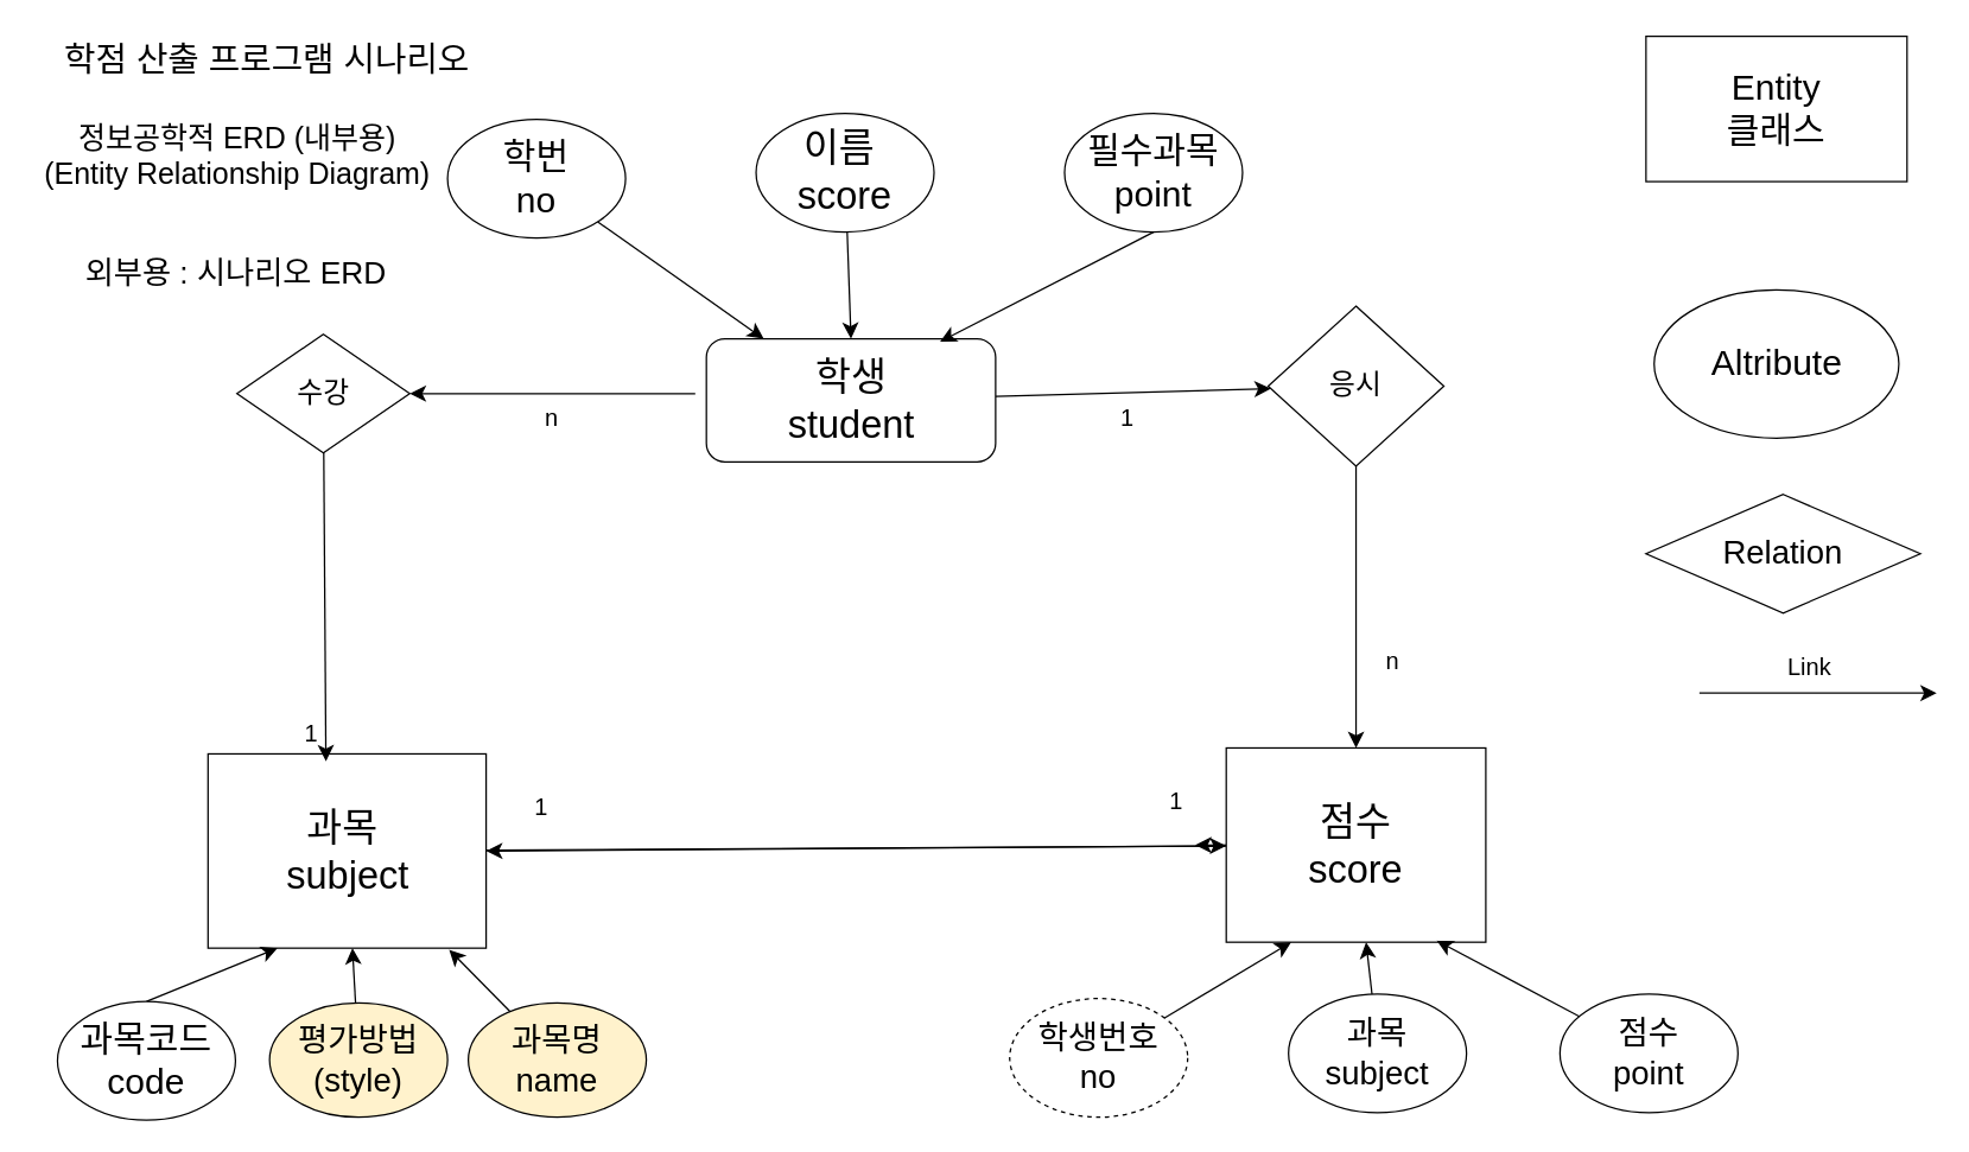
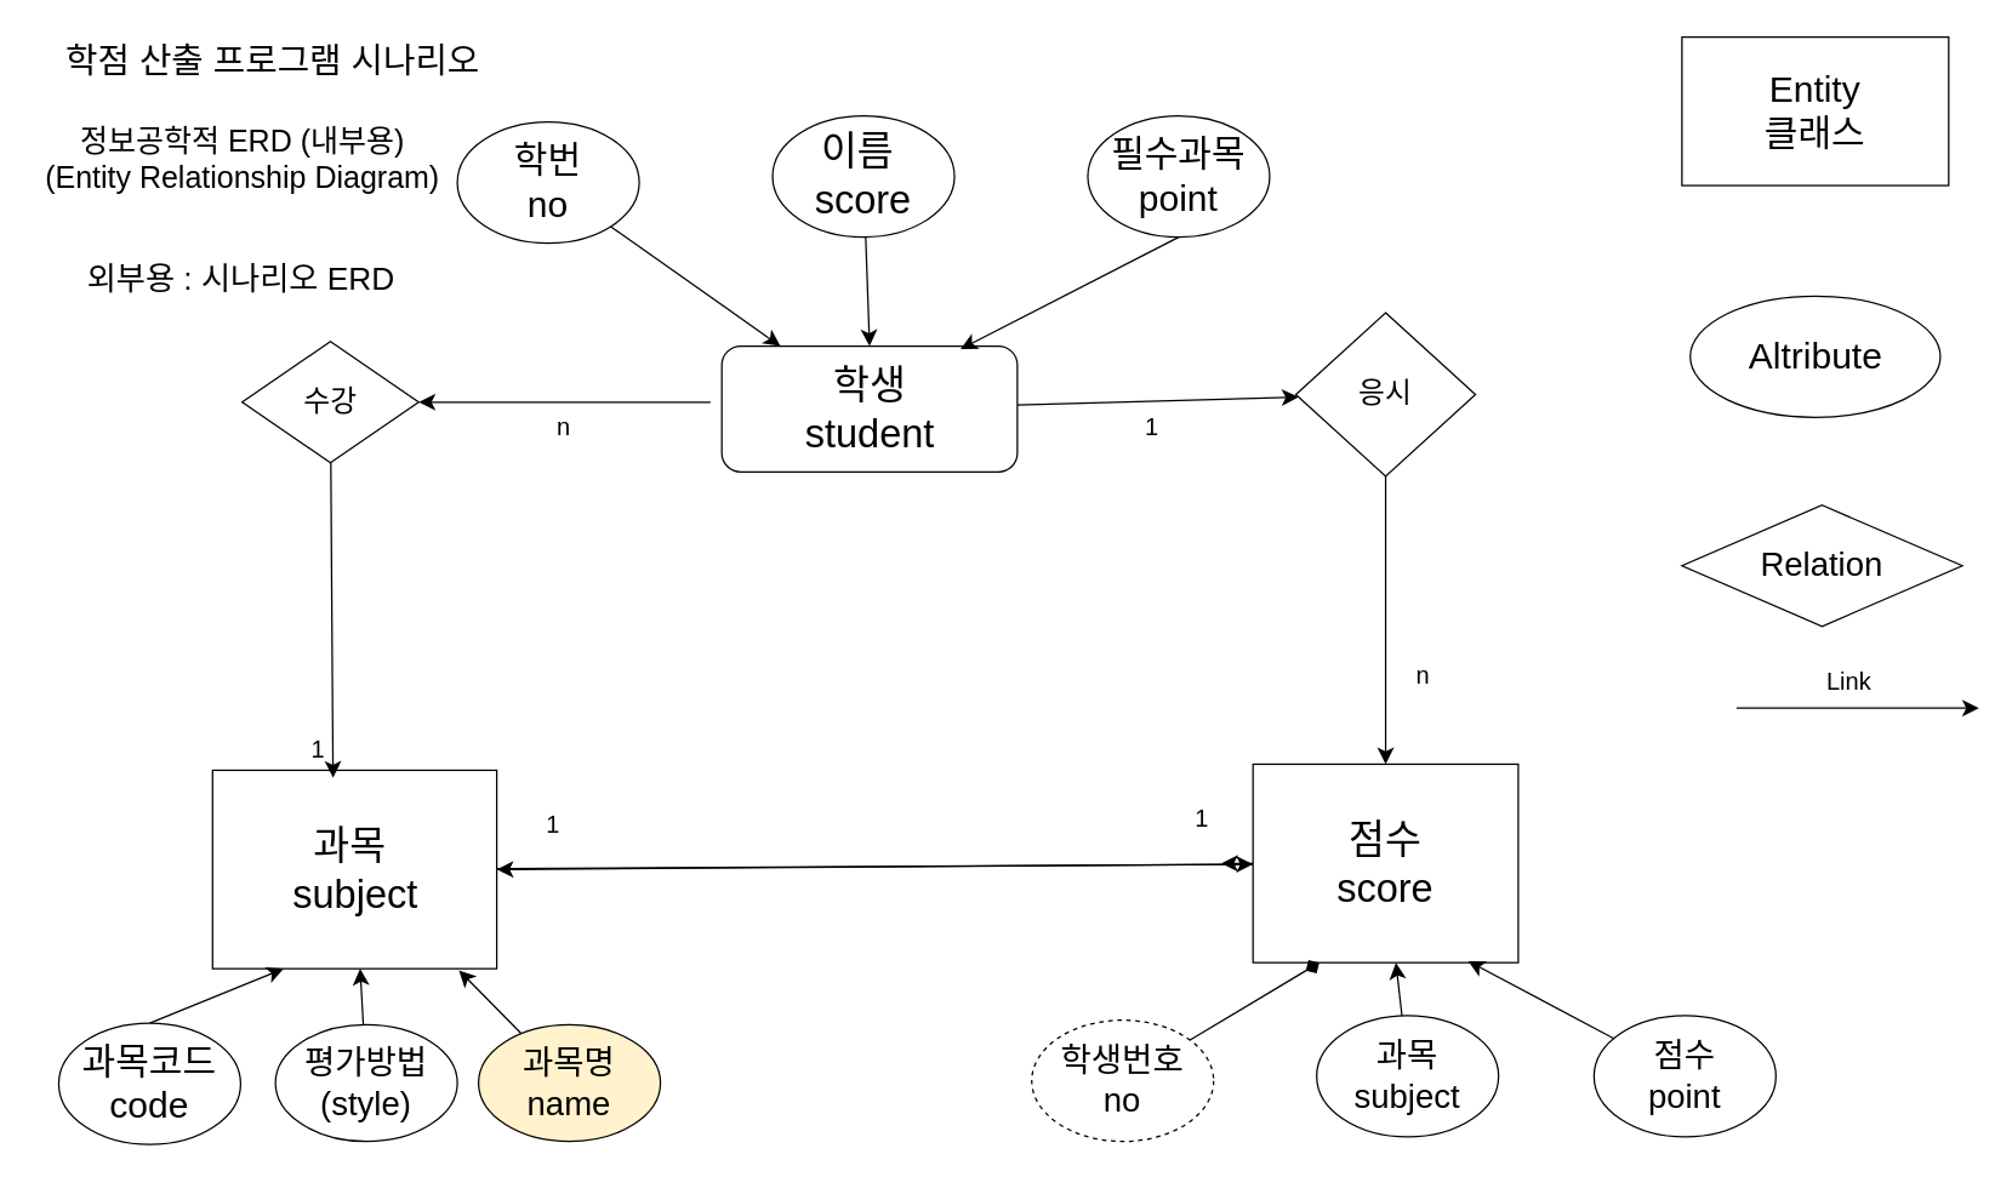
- <mxCell id="43" value="&lt;font style=&quot;font-size: 24px;&quot;&gt;Altribute&lt;/font&gt;" style="ellipse;whiteSpace=wrap;html=1;" vertex="1" parent="1"><mxGeometry x="1114.5" y="195" width="165" height="100" as="geometry" /></mxCell>
+ <mxCell id="43" value="&lt;font style=&quot;font-size: 24px;&quot;&gt;Altribute&lt;/font&gt;" style="ellipse;whiteSpace=wrap;html=1;" vertex="1" parent="1"><mxGeometry x="1114.5" y="195" width="165" height="80" as="geometry" /></mxCell>
- <mxCell id="22" style="edgeStyle=none;curved=1;rounded=0;orthogonalLoop=1;jettySize=auto;html=1;entryX=0.25;entryY=1;entryDx=0;entryDy=0;fontSize=12;startSize=8;endSize=8;" edge="1" parent="1" source="23" target="11"><mxGeometry relative="1" as="geometry" /></mxCell>
+ <mxCell id="22" style="edgeStyle=none;curved=1;rounded=0;orthogonalLoop=1;jettySize=auto;html=1;entryX=0.25;entryY=1;entryDx=0;entryDy=0;fontSize=12;startSize=8;endSize=8;endArrow=diamond;" edge="1" parent="1" source="23" target="11"><mxGeometry relative="1" as="geometry" /></mxCell>
- <mxCell id="20" value="&lt;font style=&quot;font-size: 22px;&quot;&gt;평가방법&lt;br&gt;(style)&lt;/font&gt;&lt;span style=&quot;font-size: 22px;&quot;&gt;&lt;br&gt;&lt;/span&gt;" style="ellipse;whiteSpace=wrap;html=1;fillColor=#fff2cc;" vertex="1" parent="1"><mxGeometry x="181" y="676" width="120" height="77" as="geometry" /></mxCell>
+ <mxCell id="20" value="&lt;font style=&quot;font-size: 22px;&quot;&gt;평가방법&lt;br&gt;(style)&lt;/font&gt;&lt;span style=&quot;font-size: 22px;&quot;&gt;&lt;br&gt;&lt;/span&gt;" style="ellipse;whiteSpace=wrap;html=1;" vertex="1" parent="1"><mxGeometry x="181" y="676" width="120" height="77" as="geometry" /></mxCell>
